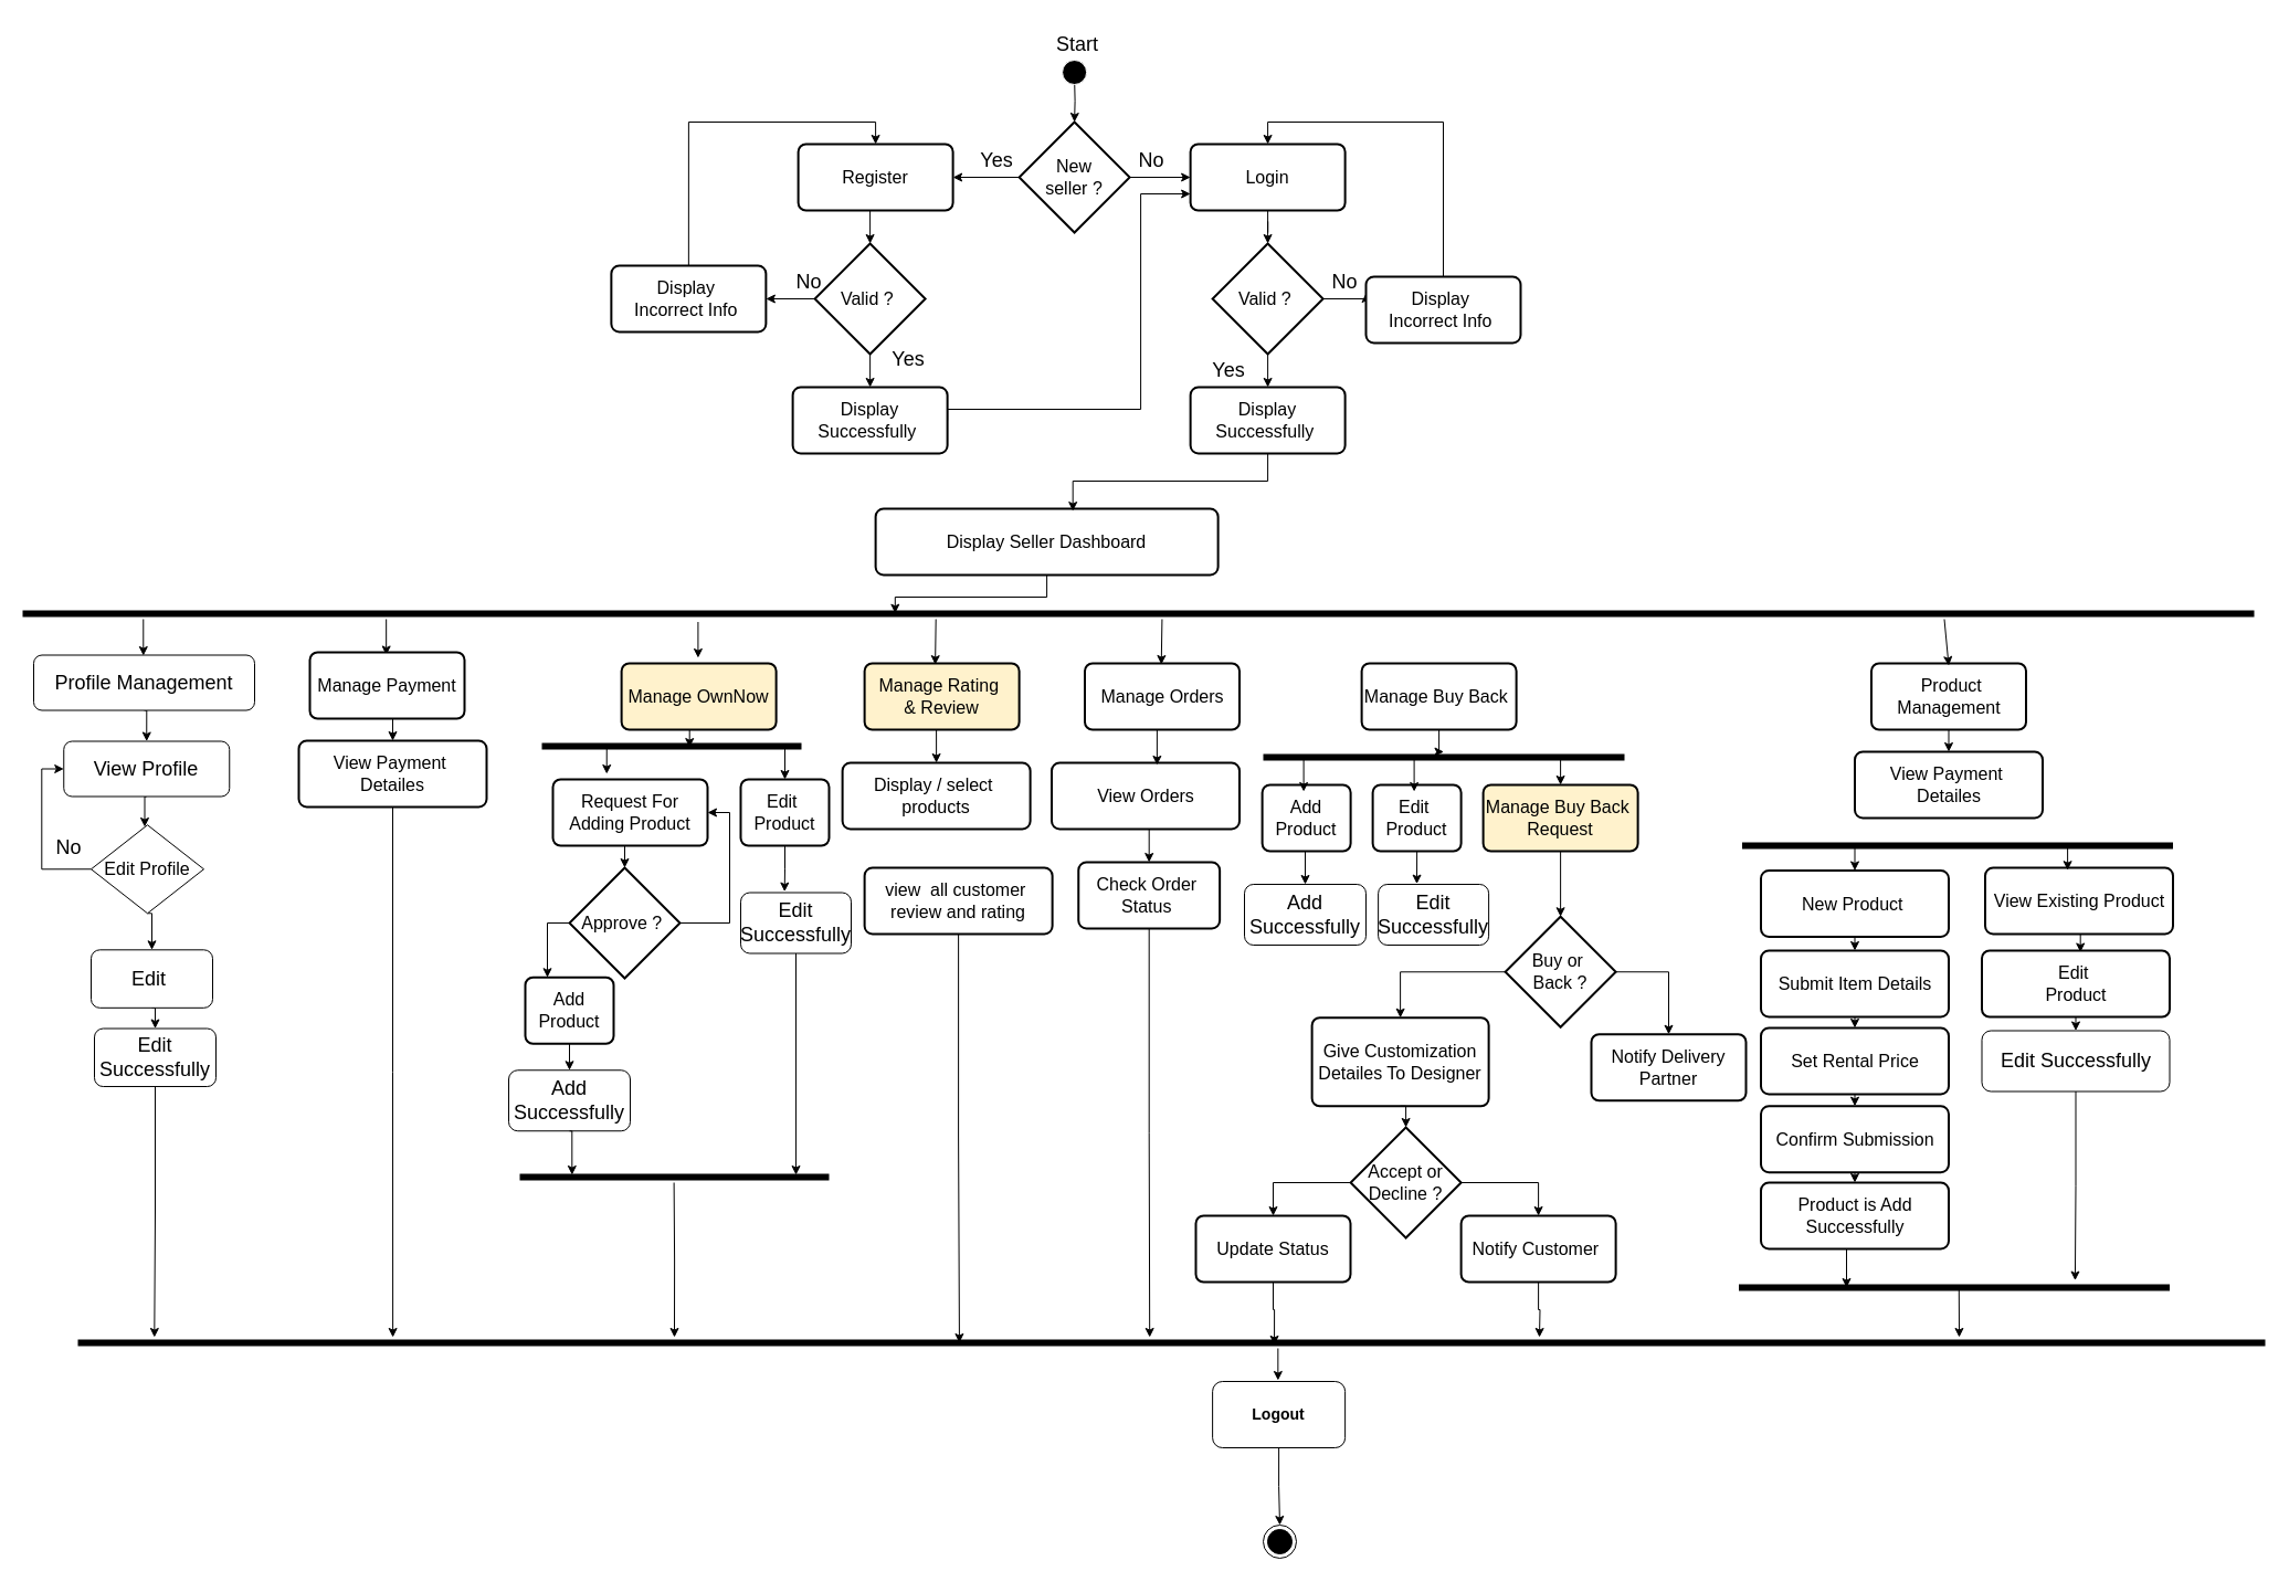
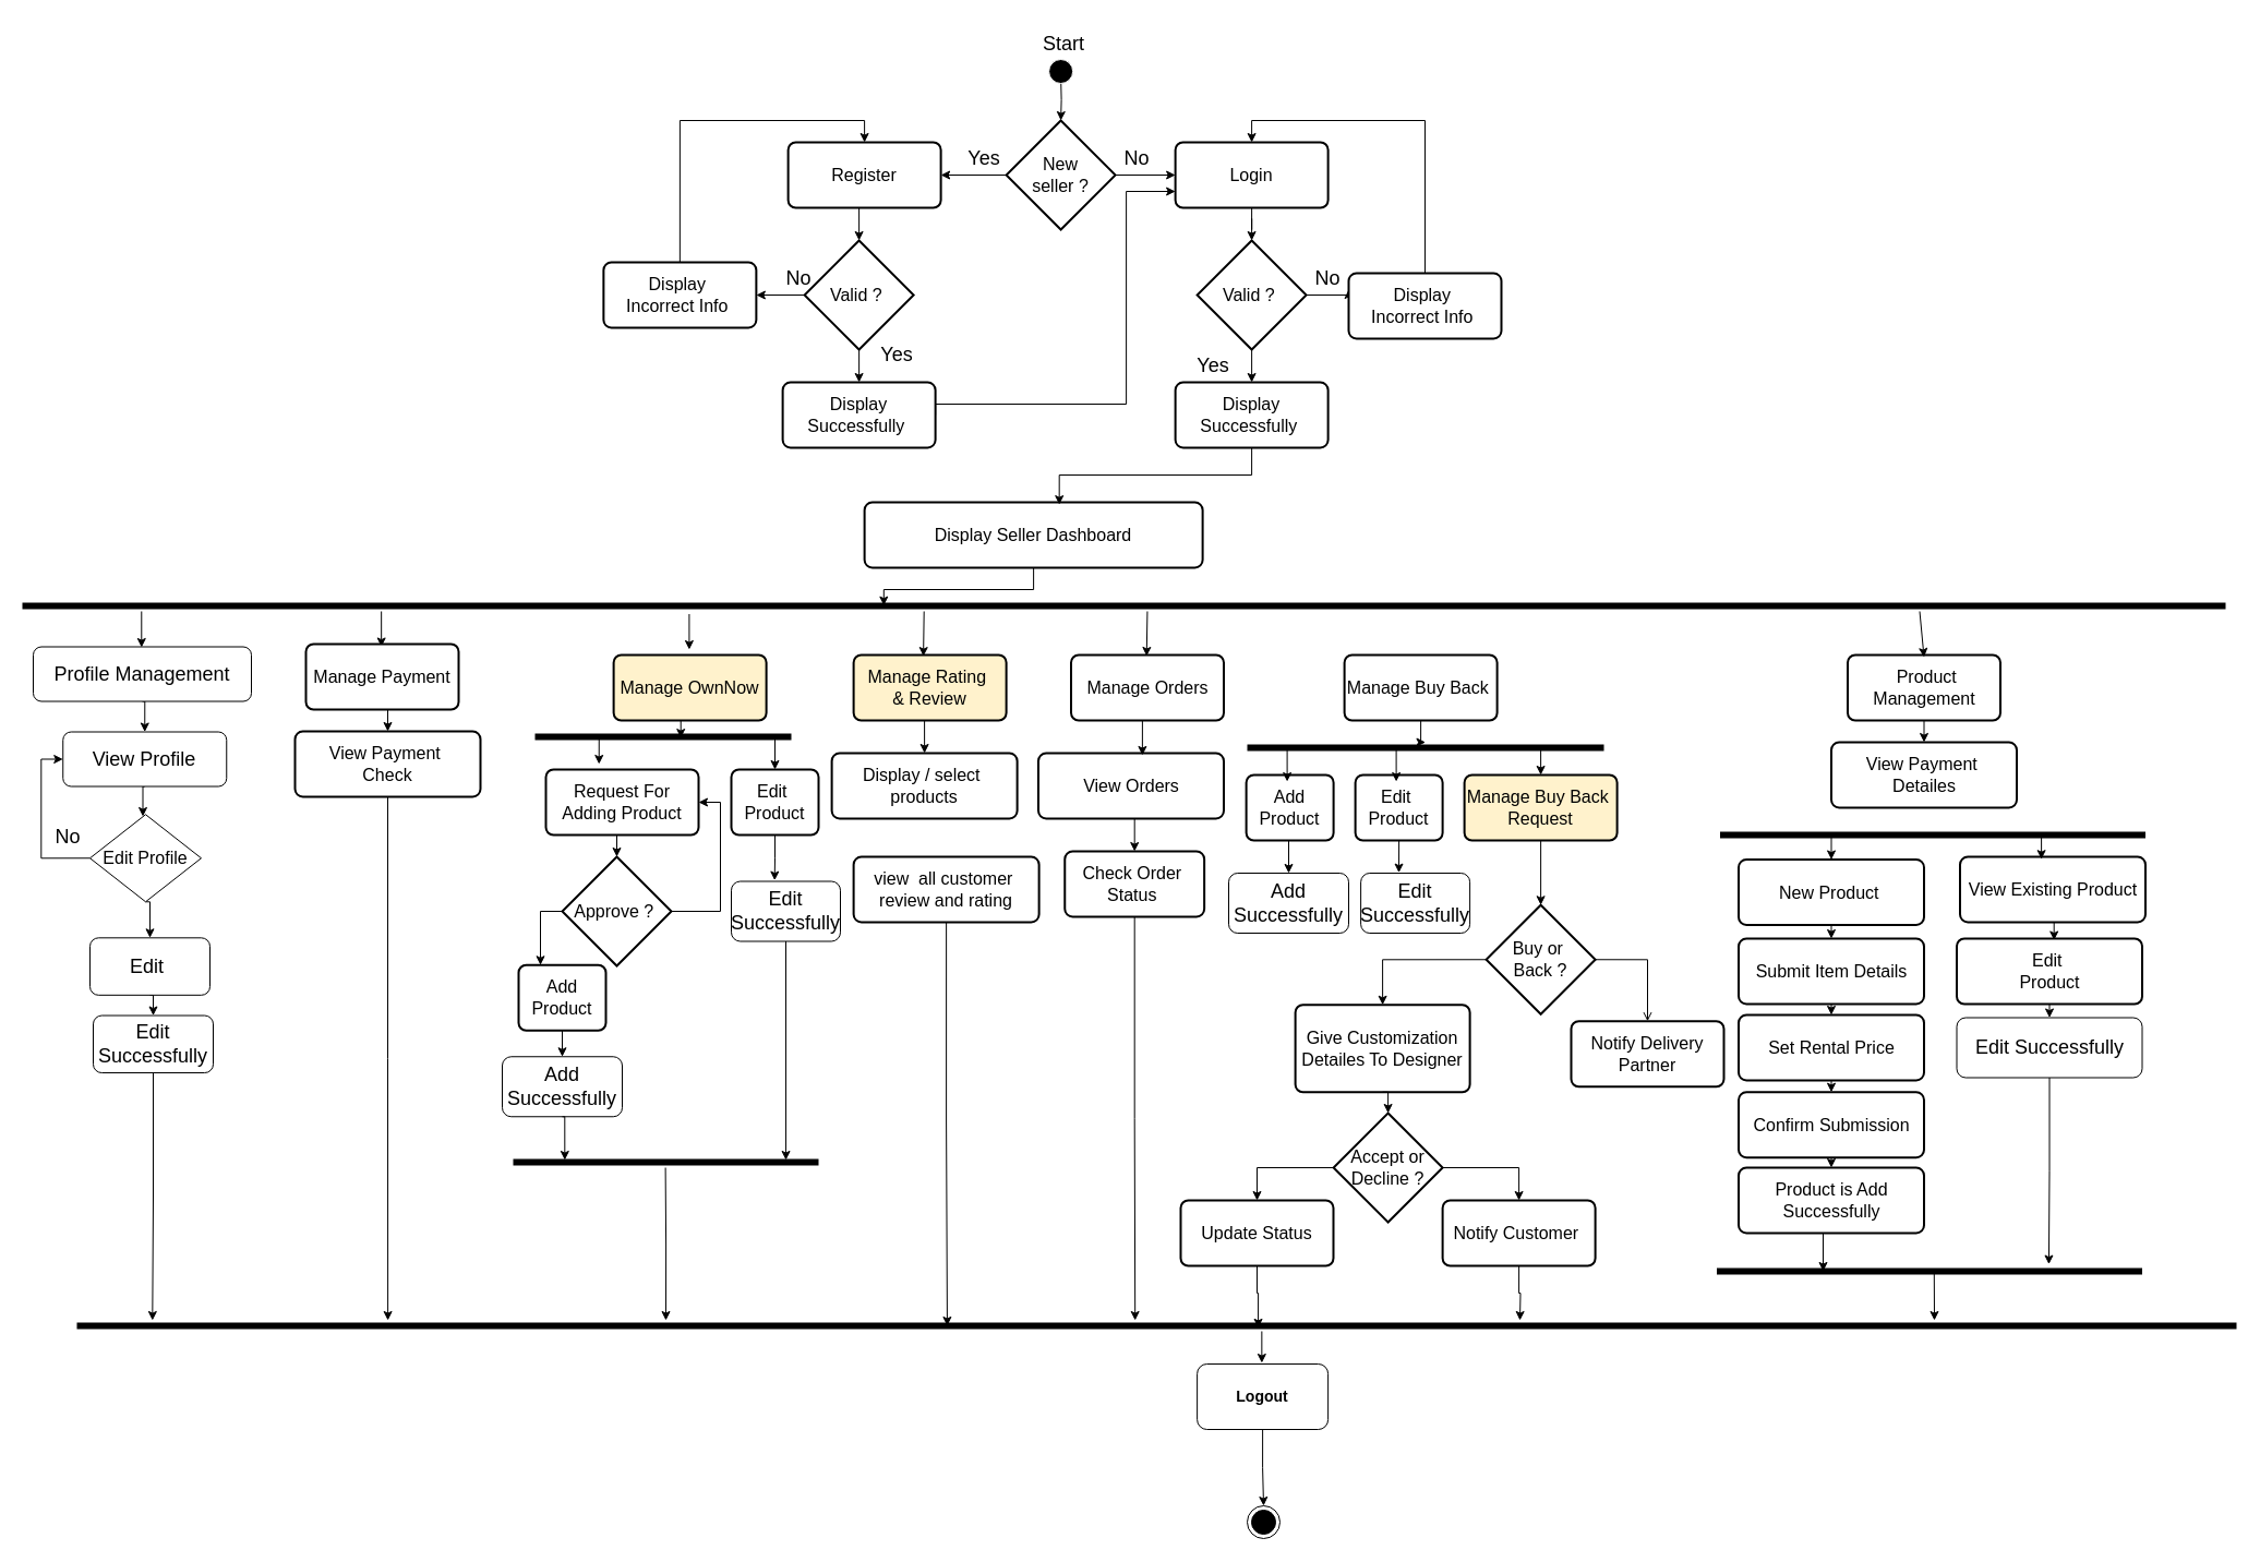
- <mxCell id="126" value="&lt;font size=&quot;3&quot;&gt;View Payment&amp;nbsp;&lt;/font&gt;&lt;div&gt;&lt;font size=&quot;3&quot;&gt;Detailes&lt;/font&gt;&lt;/div&gt;" style="shape=label;html=1;strokeWidth=2;whiteSpace=wrap;rounded=1;arcSize=12;size=0.23;" vertex="1" parent="1"><mxGeometry x="270" y="670" width="170" height="60" as="geometry" /></mxCell>
+ <mxCell id="126" value="&lt;font size=&quot;3&quot;&gt;View Payment&amp;nbsp;&lt;/font&gt;&lt;div&gt;&lt;font size=&quot;3&quot;&gt;Check&lt;/font&gt;&lt;/div&gt;" style="shape=label;html=1;strokeWidth=2;whiteSpace=wrap;rounded=1;arcSize=12;size=0.23;" vertex="1" parent="1"><mxGeometry x="270" y="670" width="170" height="60" as="geometry" /></mxCell>
- <mxCell id="55" style="edgeStyle=orthogonalEdgeStyle;rounded=0;orthogonalLoop=1;jettySize=auto;html=1;exitX=1;exitY=0.5;exitDx=0;exitDy=0;exitPerimeter=0;entryX=0.5;entryY=0;entryDx=0;entryDy=0;" edge="1" parent="1" source="56" target="64"><mxGeometry relative="1" as="geometry" /></mxCell>
+ <mxCell id="55" style="edgeStyle=orthogonalEdgeStyle;rounded=0;orthogonalLoop=1;jettySize=auto;html=1;exitX=1;exitY=0.5;exitDx=0;exitDy=0;exitPerimeter=0;entryX=0.5;entryY=0;entryDx=0;entryDy=0;endArrow=open;" edge="1" parent="1" source="56" target="64"><mxGeometry relative="1" as="geometry" /></mxCell>
